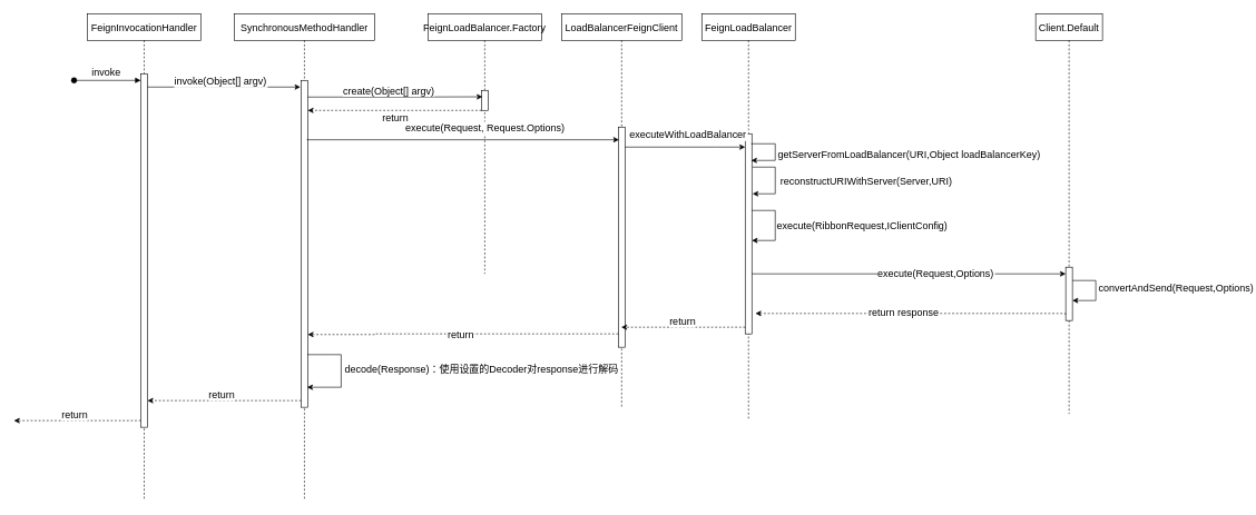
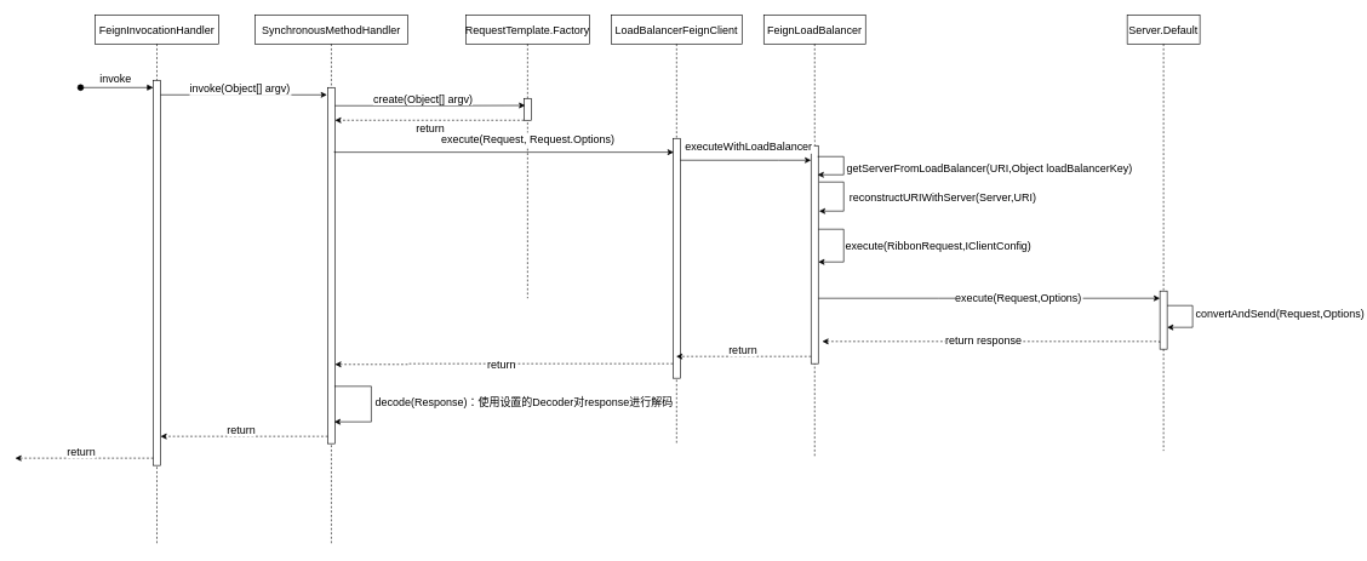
- <mxCell id="11" value="FeignLoadBalancer.Factory" style="shape=umlLifeline;perimeter=lifelinePerimeter;whiteSpace=wrap;container=1;collapsible=0;recursiveResize=0;outlineConnect=0;fontSize=15;" vertex="1" parent="1"><mxGeometry x="640" y="20" width="170" height="390" as="geometry" /></mxCell>
+ <mxCell id="11" value="RequestTemplate.Factory" style="shape=umlLifeline;perimeter=lifelinePerimeter;whiteSpace=wrap;container=1;collapsible=0;recursiveResize=0;outlineConnect=0;fontSize=15;" vertex="1" parent="1"><mxGeometry x="640" y="20" width="170" height="390" as="geometry" /></mxCell>
- <mxCell id="31" value="Client.Default" style="shape=umlLifeline;perimeter=lifelinePerimeter;whiteSpace=wrap;container=1;collapsible=0;recursiveResize=0;outlineConnect=0;fontSize=15;" vertex="1" parent="1"><mxGeometry x="1550" y="20" width="100" height="600" as="geometry" /></mxCell>
+ <mxCell id="31" value="Server.Default" style="shape=umlLifeline;perimeter=lifelinePerimeter;whiteSpace=wrap;container=1;collapsible=0;recursiveResize=0;outlineConnect=0;fontSize=15;" vertex="1" parent="1"><mxGeometry x="1550" y="20" width="100" height="600" as="geometry" /></mxCell>
